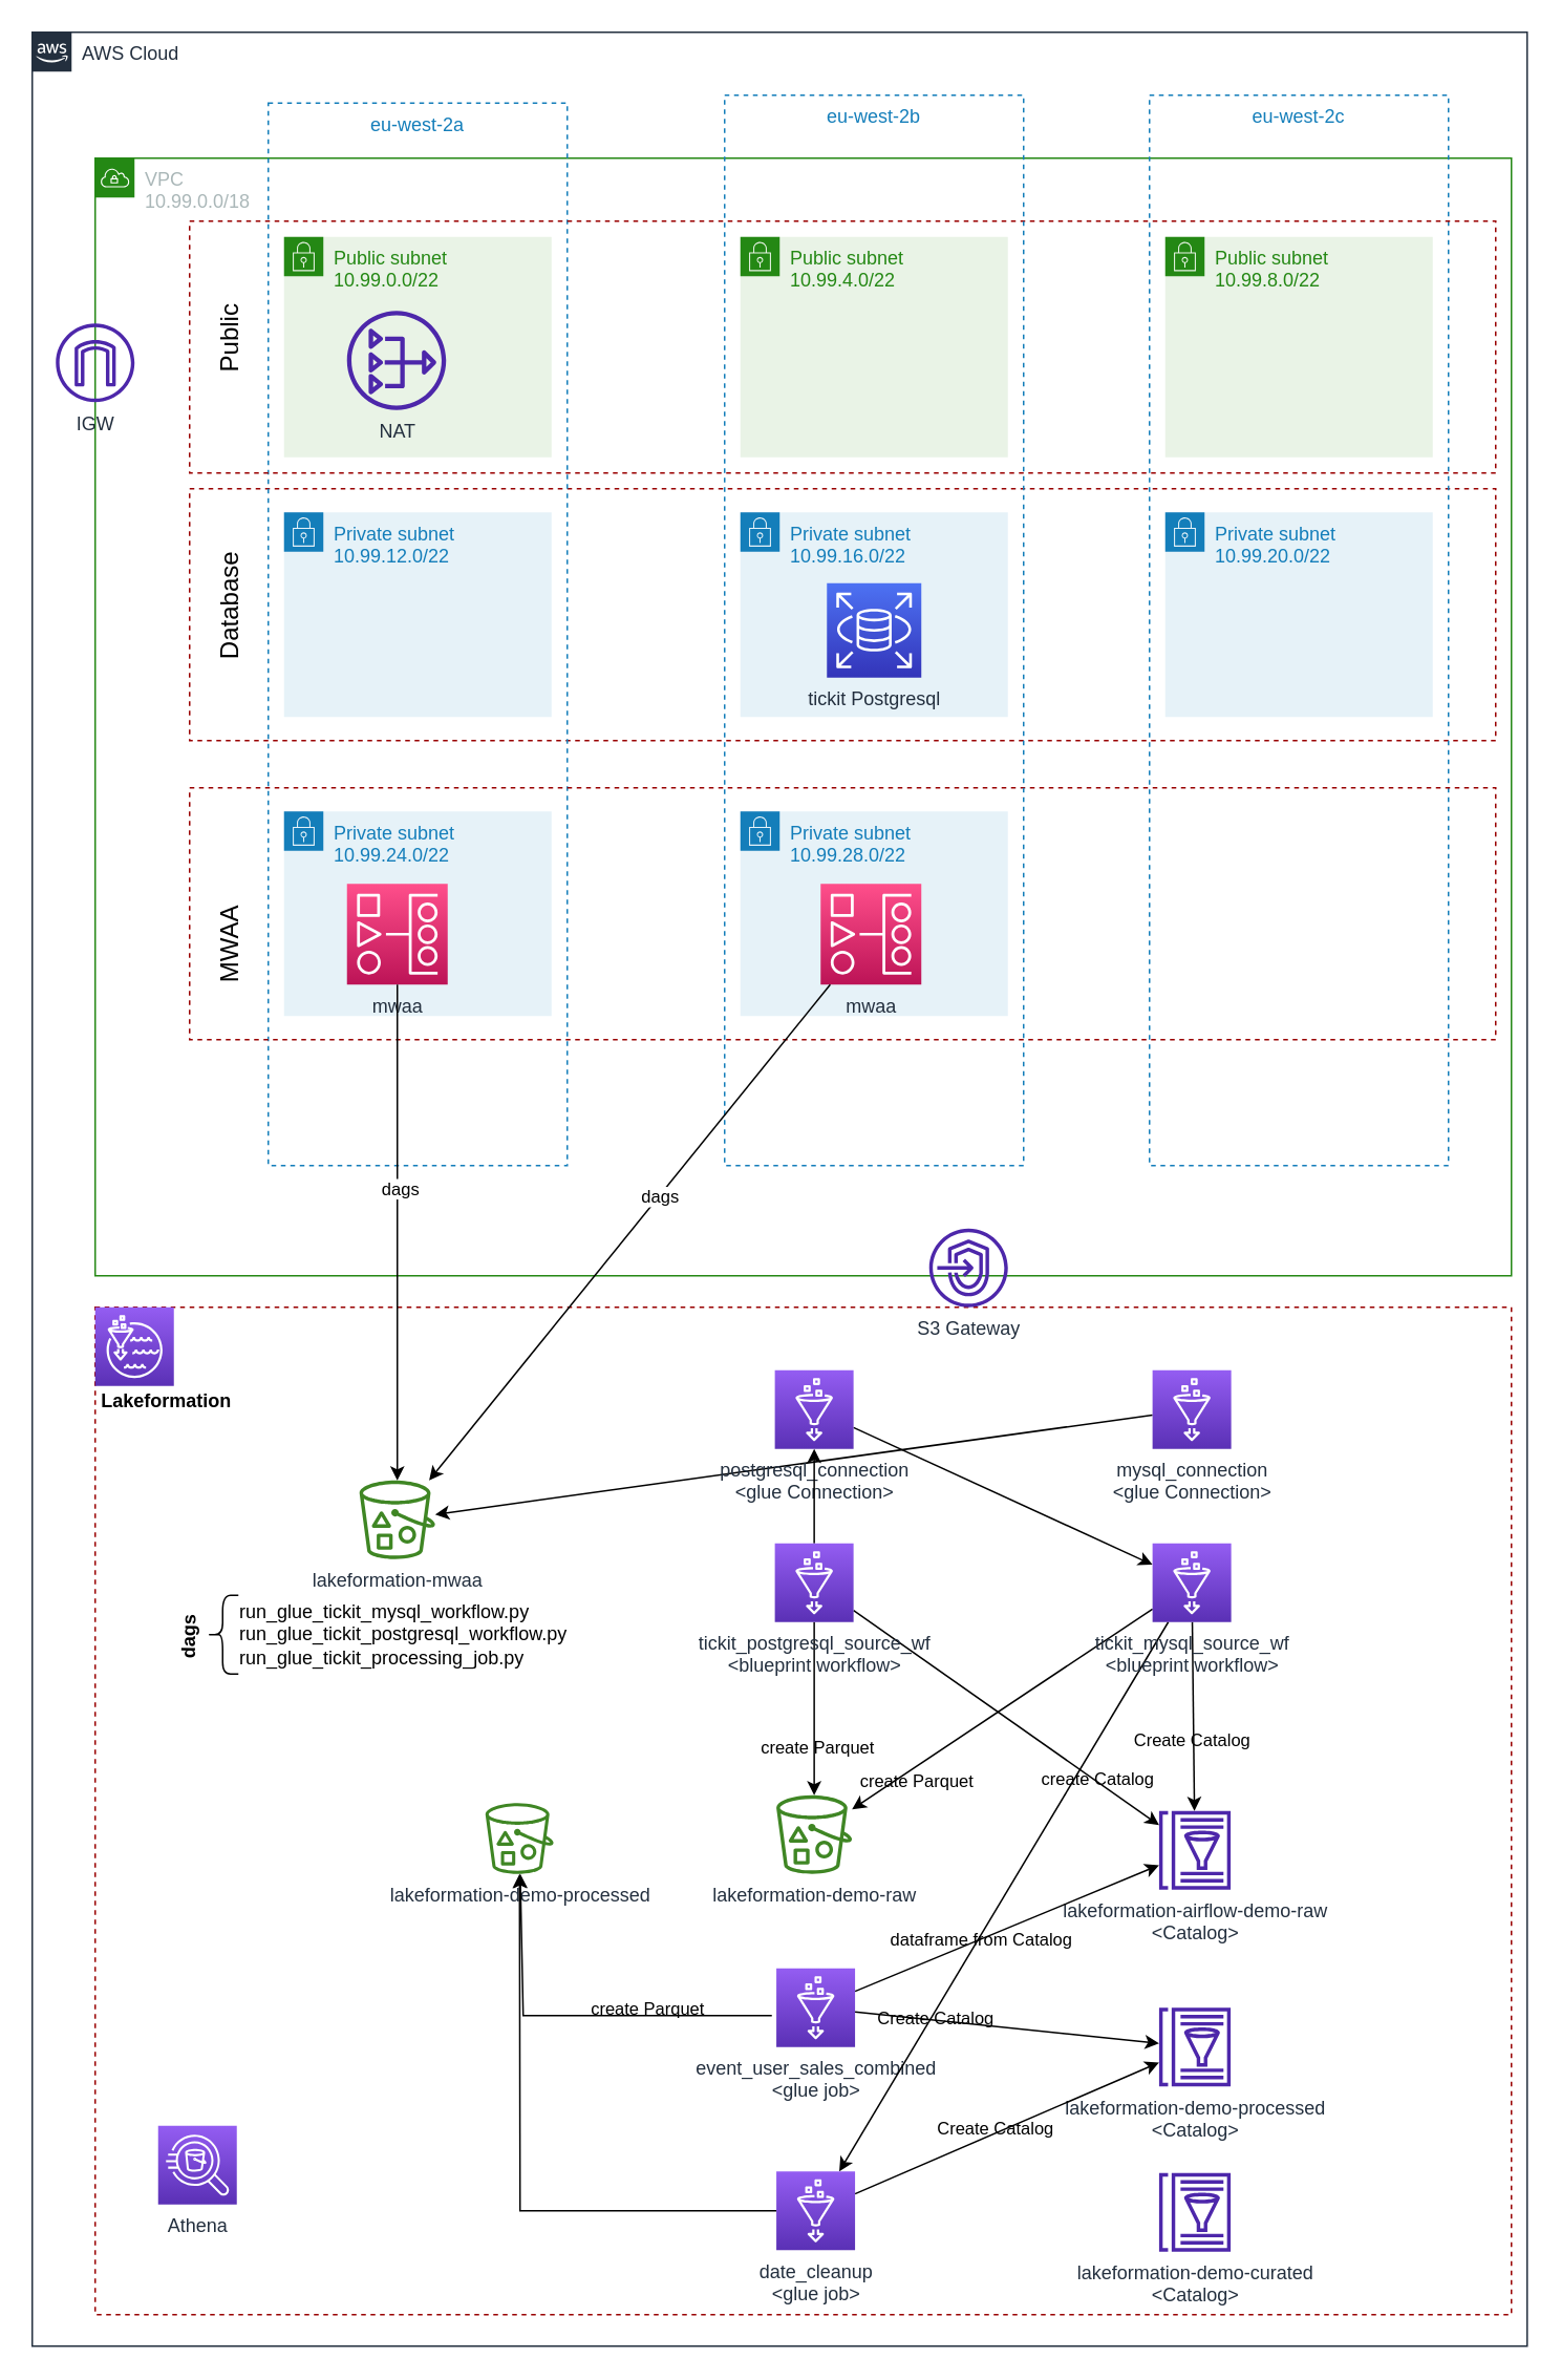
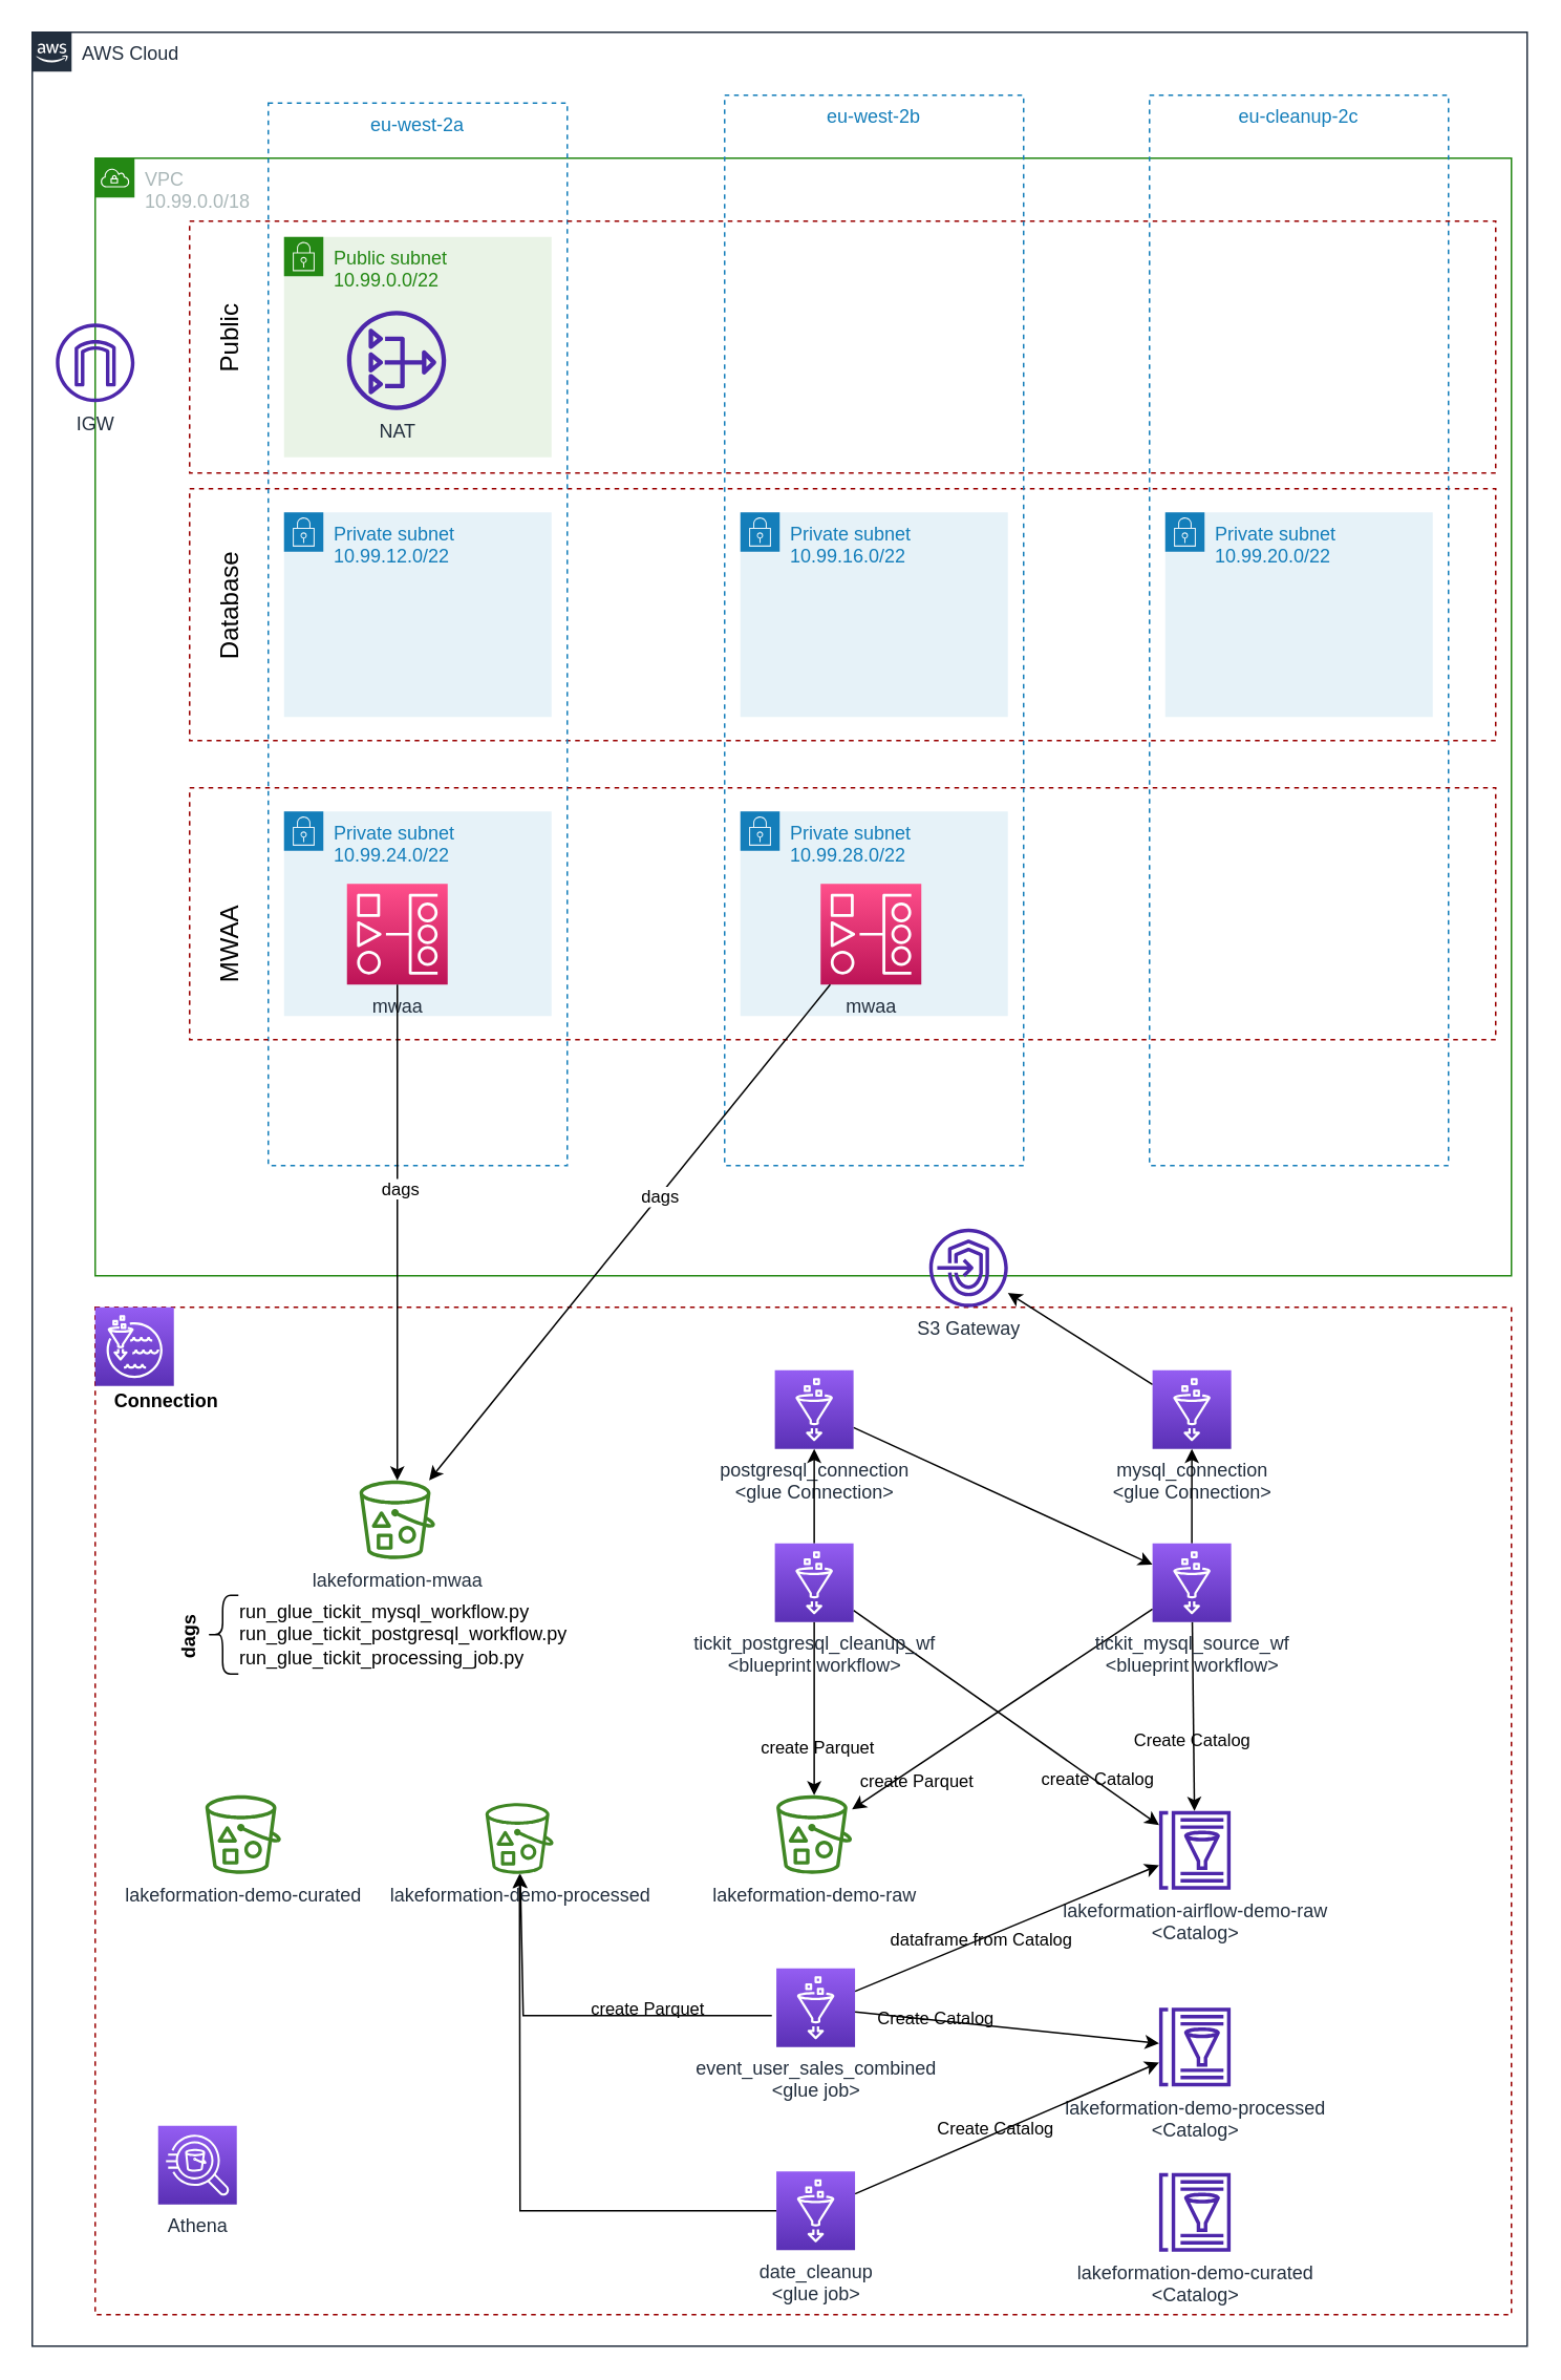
- <mxCell id="7" value="eu-west-2c" style="fillColor=none;strokeColor=#147EBA;dashed=1;verticalAlign=top;fontStyle=0;fontColor=#147EBA;" parent="4" vertex="1"><mxGeometry x="670" y="-40" width="190" height="680" as="geometry" /></mxCell>
+ <mxCell id="7" value="eu-cleanup-2c" style="fillColor=none;strokeColor=#147EBA;dashed=1;verticalAlign=top;fontStyle=0;fontColor=#147EBA;" parent="4" vertex="1"><mxGeometry x="670" y="-40" width="190" height="680" as="geometry" /></mxCell>
- <mxCell id="46" value="Public subnet&lt;br&gt;10.99.4.0/22" style="points=[[0,0],[0.25,0],[0.5,0],[0.75,0],[1,0],[1,0.25],[1,0.5],[1,0.75],[1,1],[0.75,1],[0.5,1],[0.25,1],[0,1],[0,0.75],[0,0.5],[0,0.25]];outlineConnect=0;gradientColor=none;html=1;whiteSpace=wrap;fontSize=12;fontStyle=0;container=1;pointerEvents=0;collapsible=0;recursiveResize=0;shape=mxgraph.aws4.group;grIcon=mxgraph.aws4.group_security_group;grStroke=0;strokeColor=#248814;fillColor=#E9F3E6;verticalAlign=top;align=left;spacingLeft=30;fontColor=#248814;dashed=0;" parent="2" vertex="1"><mxGeometry x="450" y="130" width="170" height="140" as="geometry" /></mxCell>
- <mxCell id="20" value="Public subnet&lt;br&gt;10.99.8.0/22" style="points=[[0,0],[0.25,0],[0.5,0],[0.75,0],[1,0],[1,0.25],[1,0.5],[1,0.75],[1,1],[0.75,1],[0.5,1],[0.25,1],[0,1],[0,0.75],[0,0.5],[0,0.25]];outlineConnect=0;gradientColor=none;html=1;whiteSpace=wrap;fontSize=12;fontStyle=0;container=1;pointerEvents=0;collapsible=0;recursiveResize=0;shape=mxgraph.aws4.group;grIcon=mxgraph.aws4.group_security_group;grStroke=0;strokeColor=#248814;fillColor=#E9F3E6;verticalAlign=top;align=left;spacingLeft=30;fontColor=#248814;dashed=0;" parent="4" vertex="1"><mxGeometry x="680" y="50" width="170" height="140" as="geometry" /></mxCell>
- <mxCell id="24" value="tickit Postgresql" style="sketch=0;points=[[0,0,0],[0.25,0,0],[0.5,0,0],[0.75,0,0],[1,0,0],[0,1,0],[0.25,1,0],[0.5,1,0],[0.75,1,0],[1,1,0],[0,0.25,0],[0,0.5,0],[0,0.75,0],[1,0.25,0],[1,0.5,0],[1,0.75,0]];outlineConnect=0;fontColor=#232F3E;gradientColor=#4D72F3;gradientDirection=north;fillColor=#3334B9;strokeColor=#ffffff;dashed=0;verticalLabelPosition=bottom;verticalAlign=top;align=center;html=1;fontSize=12;fontStyle=0;aspect=fixed;shape=mxgraph.aws4.resourceIcon;resIcon=mxgraph.aws4.rds;" parent="23" vertex="1"><mxGeometry x="55" y="45" width="60" height="60" as="geometry" /></mxCell>
- <mxCell id="64" value="Lakeformation" style="text;html=1;align=center;verticalAlign=middle;resizable=0;points=[];autosize=1;strokeColor=none;fillColor=none;fontColor=#000000;fontStyle=1" parent="2" vertex="1"><mxGeometry x="35" y="860" width="100" height="20" as="geometry" /></mxCell>
+ <mxCell id="64" value="Connection" style="text;html=1;align=center;verticalAlign=middle;resizable=0;points=[];autosize=1;strokeColor=none;fillColor=none;fontColor=#000000;fontStyle=1" parent="2" vertex="1"><mxGeometry x="35" y="860" width="100" height="20" as="geometry" /></mxCell>
- <mxCell id="29" style="edgeStyle=none;html=1;fontSize=16;fontColor=#000000;strokeColor=#000000;" parent="2" source="30" target="59" edge="1"><mxGeometry relative="1" as="geometry" /></mxCell>
+ <mxCell id="29" style="edgeStyle=none;html=1;fontSize=16;fontColor=#000000;strokeColor=#000000;" parent="2" source="30" target="16" edge="1"><mxGeometry relative="1" as="geometry" /></mxCell>
- <mxCell id="52" value="tickit_postgresql_source_wf&lt;br&gt;&amp;lt;blueprint workflow&amp;gt;" style="sketch=0;points=[[0,0,0],[0.25,0,0],[0.5,0,0],[0.75,0,0],[1,0,0],[0,1,0],[0.25,1,0],[0.5,1,0],[0.75,1,0],[1,1,0],[0,0.25,0],[0,0.5,0],[0,0.75,0],[1,0.25,0],[1,0.5,0],[1,0.75,0]];outlineConnect=0;fontColor=#232F3E;gradientColor=#945DF2;gradientDirection=north;fillColor=#5A30B5;strokeColor=#ffffff;dashed=0;verticalLabelPosition=bottom;verticalAlign=top;align=center;html=1;fontSize=12;fontStyle=0;aspect=fixed;shape=mxgraph.aws4.resourceIcon;resIcon=mxgraph.aws4.glue;labelBackgroundColor=none;" parent="2" vertex="1"><mxGeometry x="471.92" y="960" width="50" height="50" as="geometry" /></mxCell>
+ <mxCell id="52" value="tickit_postgresql_cleanup_wf&lt;br&gt;&amp;lt;blueprint workflow&amp;gt;" style="sketch=0;points=[[0,0,0],[0.25,0,0],[0.5,0,0],[0.75,0,0],[1,0,0],[0,1,0],[0.25,1,0],[0.5,1,0],[0.75,1,0],[1,1,0],[0,0.25,0],[0,0.5,0],[0,0.75,0],[1,0.25,0],[1,0.5,0],[1,0.75,0]];outlineConnect=0;fontColor=#232F3E;gradientColor=#945DF2;gradientDirection=north;fillColor=#5A30B5;strokeColor=#ffffff;dashed=0;verticalLabelPosition=bottom;verticalAlign=top;align=center;html=1;fontSize=12;fontStyle=0;aspect=fixed;shape=mxgraph.aws4.resourceIcon;resIcon=mxgraph.aws4.glue;labelBackgroundColor=none;" parent="2" vertex="1"><mxGeometry x="471.92" y="960" width="50" height="50" as="geometry" /></mxCell>
+ <mxCell id="27" value="lakeformation-demo-curated" style="sketch=0;outlineConnect=0;fontColor=#232F3E;gradientColor=none;fillColor=#3F8624;strokeColor=none;dashed=0;verticalLabelPosition=bottom;verticalAlign=top;align=center;html=1;fontSize=12;fontStyle=0;aspect=fixed;pointerEvents=1;shape=mxgraph.aws4.bucket_with_objects;" parent="2" vertex="1"><mxGeometry x="110.0" y="1120" width="48.08" height="50" as="geometry" /></mxCell>
- <mxCell id="53" style="edgeStyle=none;html=1;strokeColor=#000000;" parent="2" source="58" target="71" edge="1"><mxGeometry relative="1" as="geometry" /></mxCell>
+ <mxCell id="53" style="edgeStyle=none;html=1;entryX=0.5;entryY=1;entryDx=0;entryDy=0;entryPerimeter=0;strokeColor=#000000;" parent="2" source="58" target="30" edge="1"><mxGeometry relative="1" as="geometry" /></mxCell>
